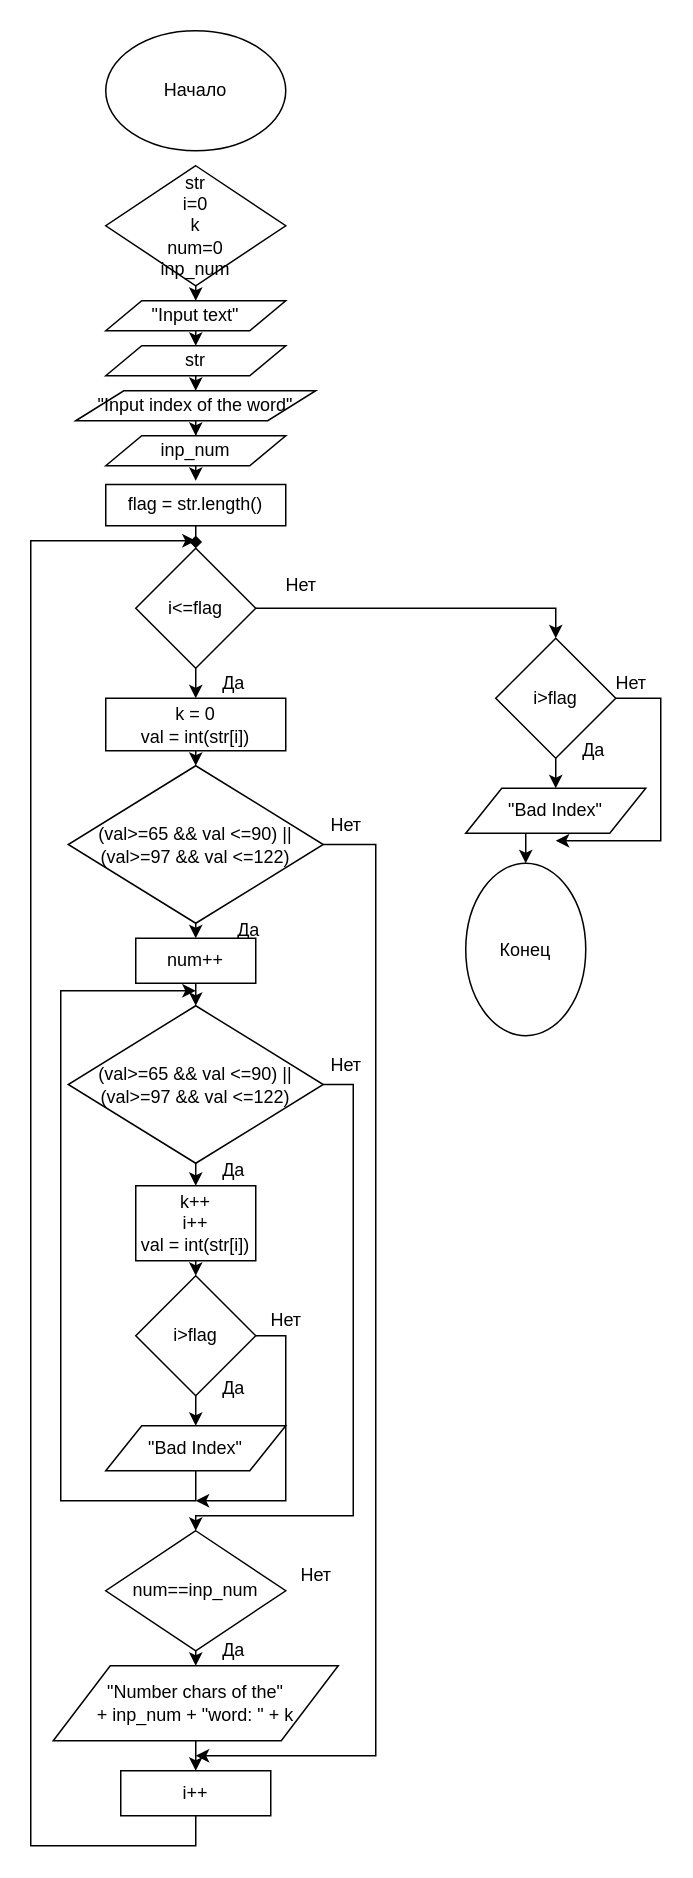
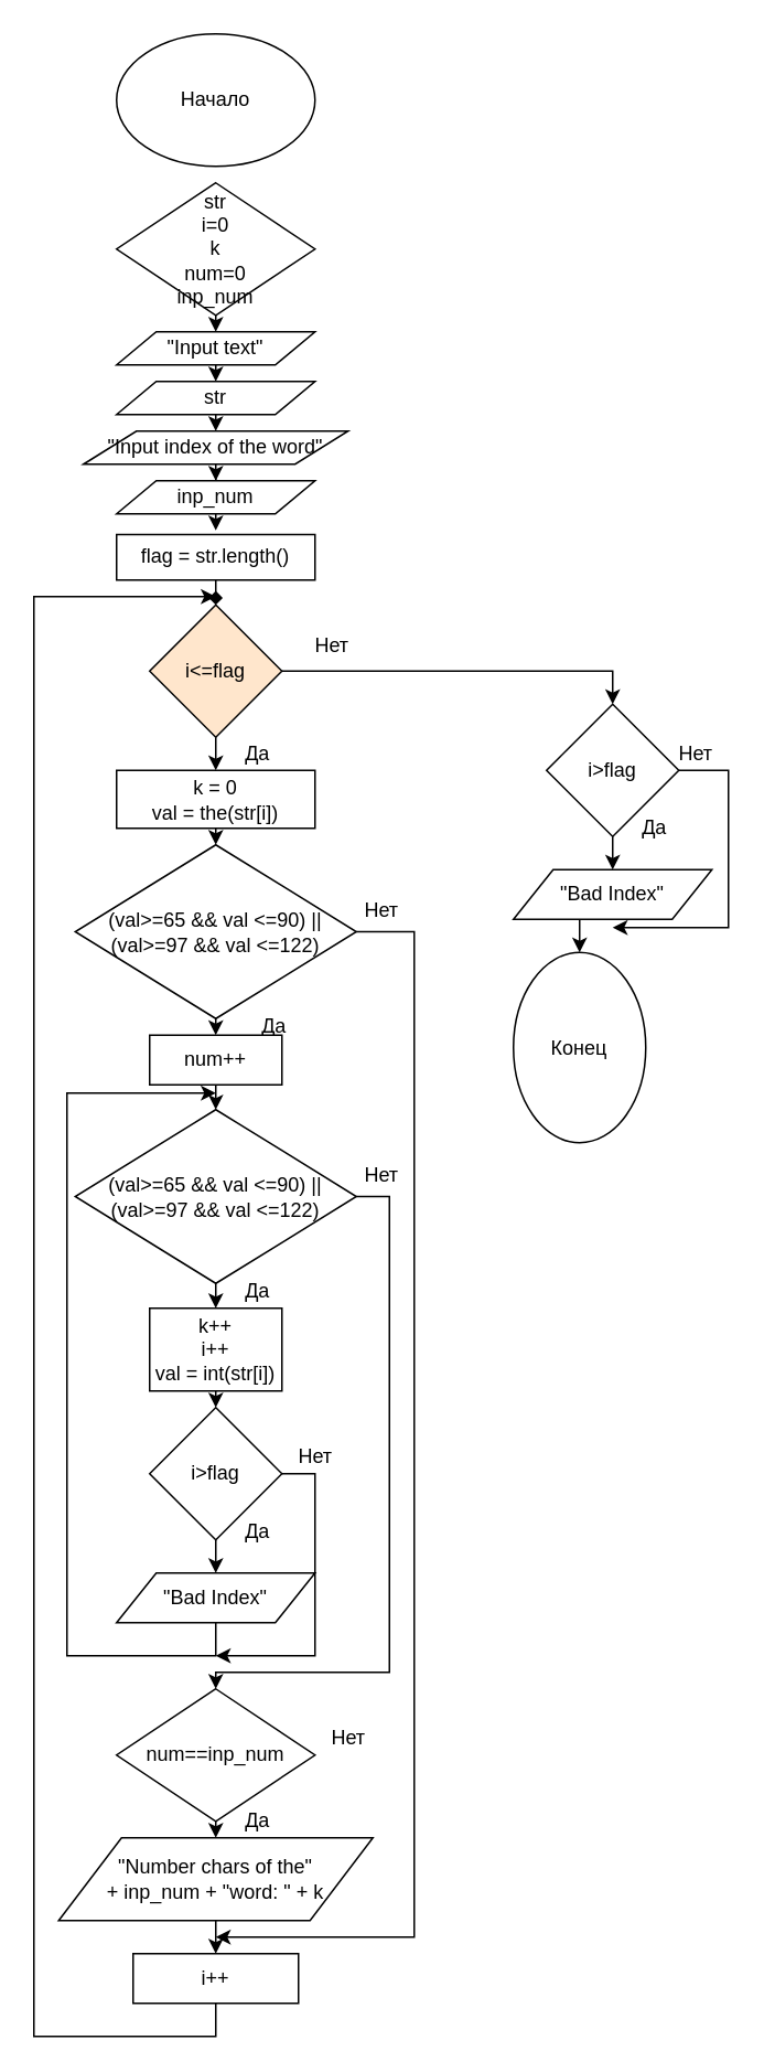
- <mxCell id="17" value="i&amp;lt;=flag" style="rhombus;whiteSpace=wrap;html=1;" vertex="1" parent="1"><mxGeometry x="90" y="365" width="80" height="80" as="geometry" /></mxCell>
+ <mxCell id="17" value="i&amp;lt;=flag" style="rhombus;whiteSpace=wrap;html=1;fillColor=#ffe6cc;" vertex="1" parent="1"><mxGeometry x="90" y="365" width="80" height="80" as="geometry" /></mxCell>
- <mxCell id="21" value="&lt;div&gt;k = 0&lt;/div&gt;&lt;div&gt;val = int(str[i])&lt;br&gt;&lt;/div&gt;" style="rounded=0;whiteSpace=wrap;html=1;" vertex="1" parent="1"><mxGeometry x="70" y="465" width="120" height="35" as="geometry" /></mxCell>
+ <mxCell id="21" value="&lt;div&gt;k = 0&lt;/div&gt;&lt;div&gt;val = the(str[i])&lt;br&gt;&lt;/div&gt;" style="rounded=0;whiteSpace=wrap;html=1;" vertex="1" parent="1"><mxGeometry x="70" y="465" width="120" height="35" as="geometry" /></mxCell>
